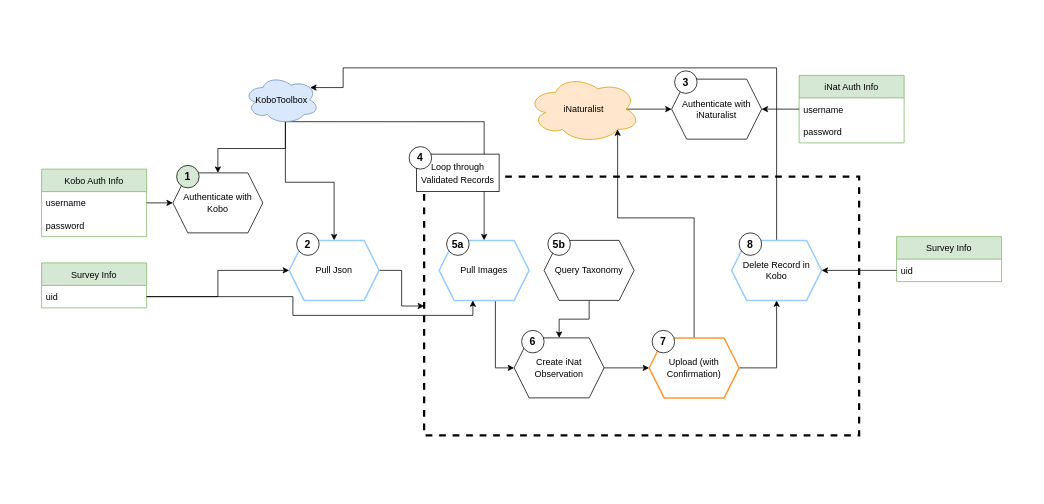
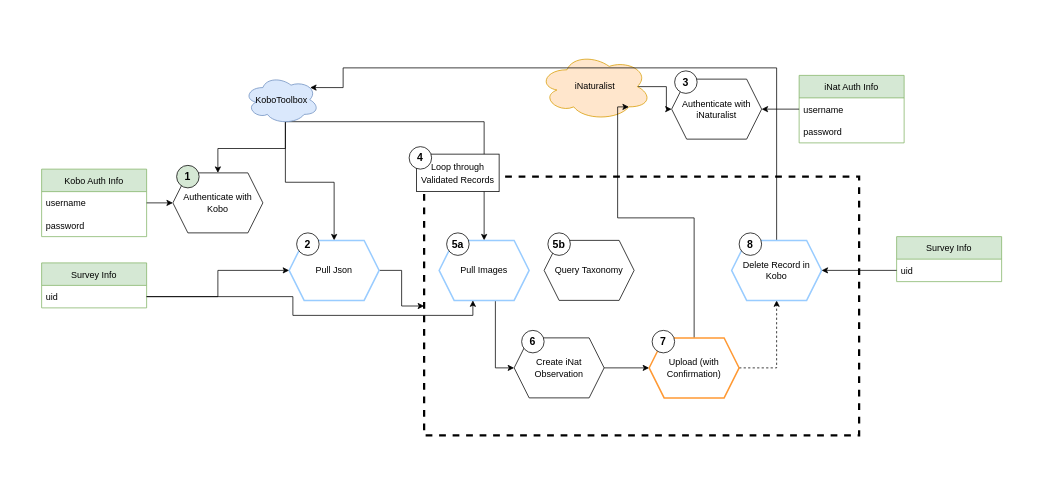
- <mxCell id="26" value="iNaturalist" style="ellipse;shape=cloud;whiteSpace=wrap;html=1;fillColor=#ffe6cc;strokeColor=#d79b00;" vertex="1" parent="1"><mxGeometry x="703" y="100" width="150" height="90" as="geometry" /></mxCell>
+ <mxCell id="26" value="iNaturalist" style="ellipse;shape=cloud;whiteSpace=wrap;html=1;fillColor=#ffe6cc;strokeColor=#d79b00;" vertex="1" parent="1"><mxGeometry x="718" y="70" width="150" height="90" as="geometry" /></mxCell>
- <mxCell id="23" style="edgeStyle=orthogonalEdgeStyle;rounded=0;orthogonalLoop=1;jettySize=auto;html=1;exitX=0.5;exitY=1;exitDx=0;exitDy=0;fontSize=12;" edge="1" parent="1" source="24" target="28"><mxGeometry relative="1" as="geometry" /></mxCell>
- <mxCell id="30" style="edgeStyle=orthogonalEdgeStyle;rounded=0;orthogonalLoop=1;jettySize=auto;html=1;exitX=1;exitY=0.5;exitDx=0;exitDy=0;entryX=0.5;entryY=1;entryDx=0;entryDy=0;fontSize=12;" edge="1" parent="1" source="31" target="33"><mxGeometry relative="1" as="geometry" /></mxCell>
+ <mxCell id="30" style="edgeStyle=orthogonalEdgeStyle;rounded=0;orthogonalLoop=1;jettySize=auto;html=1;exitX=1;exitY=0.5;exitDx=0;exitDy=0;entryX=0.5;entryY=1;entryDx=0;entryDy=0;fontSize=12;dashed=1;" edge="1" parent="1" source="31" target="33"><mxGeometry relative="1" as="geometry" /></mxCell>
